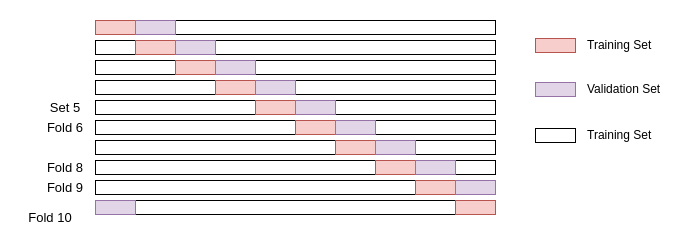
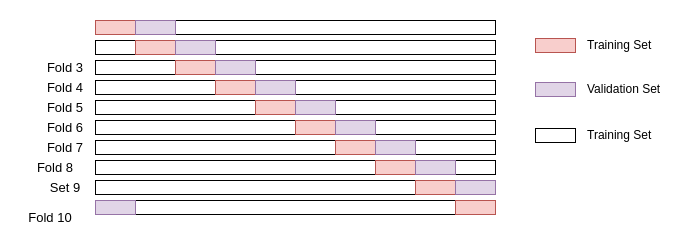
+ <mxCell id="38" value="&lt;font style=&quot;font-size: 13px;&quot;&gt;Fold 3&lt;/font&gt;" style="text;html=1;align=center;verticalAlign=middle;whiteSpace=wrap;rounded=0;" vertex="1" parent="1"><mxGeometry x="35" y="60" width="60" height="14" as="geometry" /></mxCell>
+ <mxCell id="39" value="&lt;font style=&quot;font-size: 13px;&quot;&gt;Fold 4&lt;/font&gt;" style="text;html=1;align=center;verticalAlign=middle;whiteSpace=wrap;rounded=0;" vertex="1" parent="1"><mxGeometry x="35" y="80" width="60" height="14" as="geometry" /></mxCell>
- <mxCell id="40" value="&lt;font style=&quot;font-size: 13px;&quot;&gt;Set 5&lt;/font&gt;" style="text;html=1;align=center;verticalAlign=middle;whiteSpace=wrap;rounded=0;" vertex="1" parent="1"><mxGeometry x="35" y="100" width="60" height="14" as="geometry" /></mxCell>
+ <mxCell id="40" value="&lt;font style=&quot;font-size: 13px;&quot;&gt;Fold 5&lt;/font&gt;" style="text;html=1;align=center;verticalAlign=middle;whiteSpace=wrap;rounded=0;" vertex="1" parent="1"><mxGeometry x="35" y="100" width="60" height="14" as="geometry" /></mxCell>
+ <mxCell id="42" value="&lt;font style=&quot;font-size: 13px;&quot;&gt;Fold 7&lt;/font&gt;" style="text;html=1;align=center;verticalAlign=middle;whiteSpace=wrap;rounded=0;" vertex="1" parent="1"><mxGeometry x="35" y="140" width="60" height="14" as="geometry" /></mxCell>
- <mxCell id="43" value="&lt;font style=&quot;font-size: 13px;&quot;&gt;Fold 8&lt;/font&gt;" style="text;html=1;align=center;verticalAlign=middle;whiteSpace=wrap;rounded=0;" vertex="1" parent="1"><mxGeometry x="35" y="160" width="60" height="14" as="geometry" /></mxCell>
+ <mxCell id="43" value="&lt;font style=&quot;font-size: 13px;&quot;&gt;Fold 8&lt;/font&gt;" style="text;html=1;align=center;verticalAlign=middle;whiteSpace=wrap;rounded=0;" vertex="1" parent="1"><mxGeometry x="25" y="160" width="60" height="14" as="geometry" /></mxCell>
- <mxCell id="44" value="&lt;font style=&quot;font-size: 13px;&quot;&gt;Fold 9&lt;/font&gt;" style="text;html=1;align=center;verticalAlign=middle;whiteSpace=wrap;rounded=0;" vertex="1" parent="1"><mxGeometry x="35" y="180" width="60" height="14" as="geometry" /></mxCell>
+ <mxCell id="44" value="&lt;font style=&quot;font-size: 13px;&quot;&gt;Set 9&lt;/font&gt;" style="text;html=1;align=center;verticalAlign=middle;whiteSpace=wrap;rounded=0;" vertex="1" parent="1"><mxGeometry x="35" y="180" width="60" height="14" as="geometry" /></mxCell>
